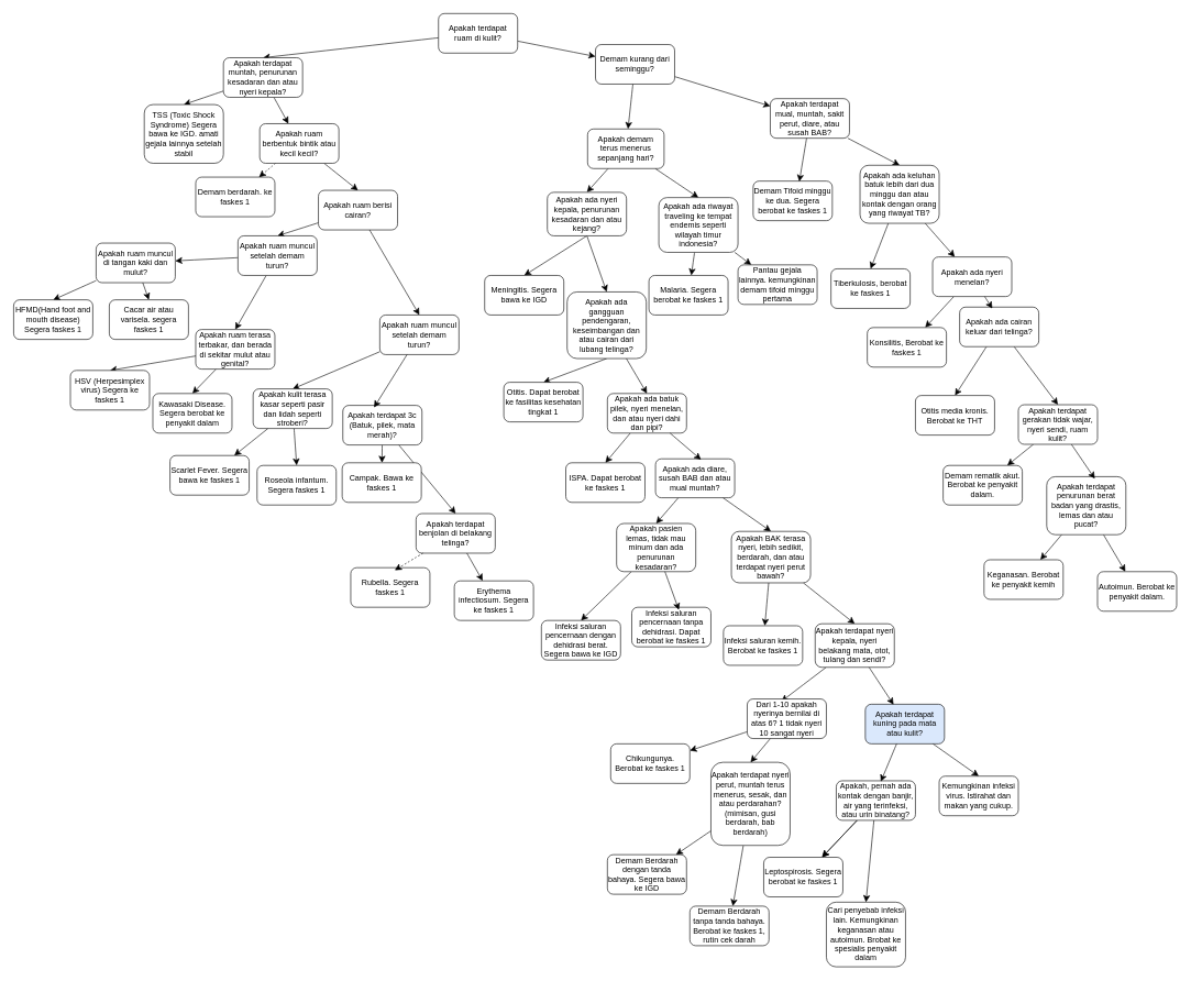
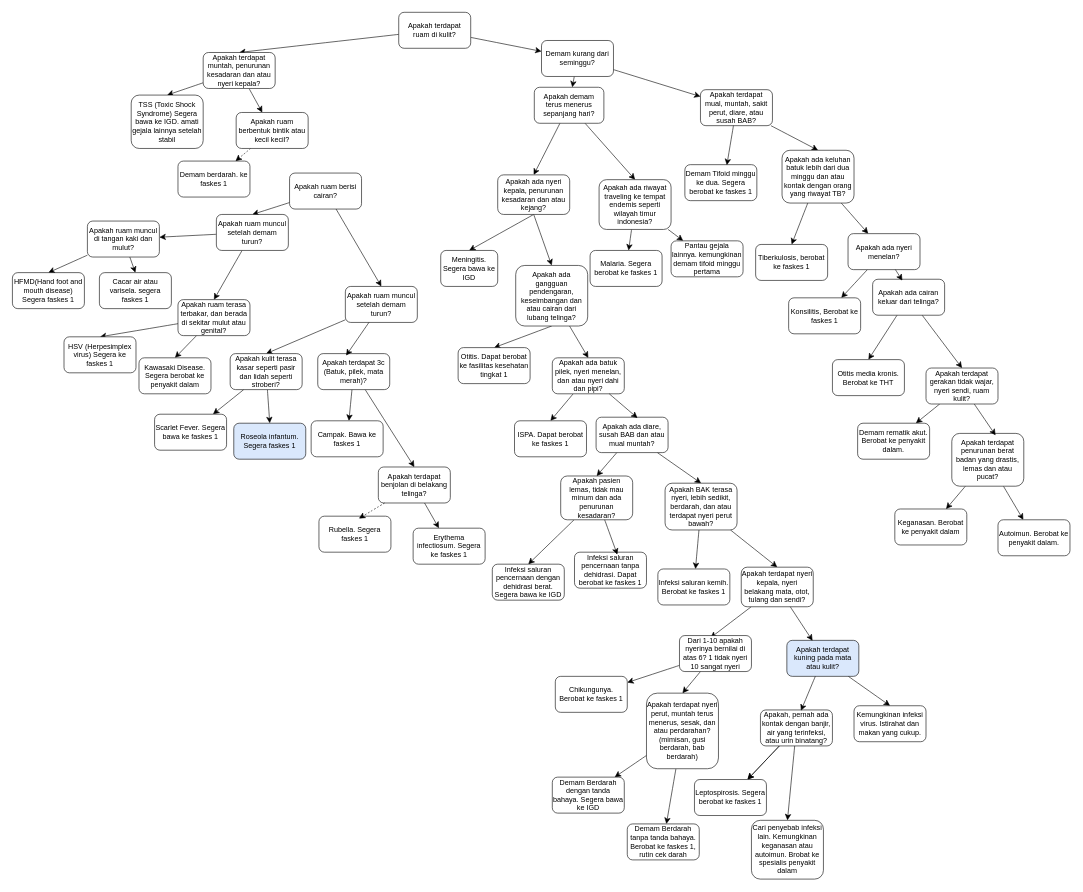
- <mxCell id="7" value="Apakah demam terus menerus sepanjang hari?" style="rounded=1;whiteSpace=wrap;html=1;" vertex="1" parent="1"><mxGeometry x="890" y="195" width="116" height="60" as="geometry" /></mxCell>
+ <mxCell id="7" value="Apakah demam terus menerus sepanjang hari?" style="rounded=1;whiteSpace=wrap;html=1;" vertex="1" parent="1"><mxGeometry x="890" y="145" width="116" height="60" as="geometry" /></mxCell>
- <mxCell id="92" style="edgeStyle=none;curved=1;rounded=0;orthogonalLoop=1;jettySize=auto;html=1;entryX=0.5;entryY=0;entryDx=0;entryDy=0;fontSize=12;startSize=8;endSize=8;" edge="1" parent="1" source="93" target="97"><mxGeometry relative="1" as="geometry" /></mxCell>
- <mxCell id="11" value="Meningitis. Segera bawa ke IGD" style="rounded=1;whiteSpace=wrap;html=1;" vertex="1" parent="1"><mxGeometry x="734" y="417" width="120" height="60" as="geometry" /></mxCell>
+ <mxCell id="11" value="Meningitis. Segera bawa ke IGD" style="rounded=1;whiteSpace=wrap;html=1;" vertex="1" parent="1"><mxGeometry x="734" y="417" width="95" height="60" as="geometry" /></mxCell>
- <mxCell id="100" value="Apakah terdapat 3c (Batuk, pilek, mata merah)?" style="rounded=1;whiteSpace=wrap;html=1;" vertex="1" parent="1"><mxGeometry x="519" y="614" width="120" height="60" as="geometry" /></mxCell>
+ <mxCell id="100" value="Apakah terdapat 3c (Batuk, pilek, mata merah)?" style="rounded=1;whiteSpace=wrap;html=1;" vertex="1" parent="1"><mxGeometry x="529" y="589" width="120" height="60" as="geometry" /></mxCell>
- <mxCell id="110" value="Roseola infantum. Segera faskes 1" style="rounded=1;whiteSpace=wrap;html=1;" vertex="1" parent="1"><mxGeometry x="389" y="705" width="120" height="60" as="geometry" /></mxCell>
+ <mxCell id="110" value="Roseola infantum. Segera faskes 1" style="rounded=1;whiteSpace=wrap;html=1;fillColor=#dae8fc;" vertex="1" parent="1"><mxGeometry x="389" y="705" width="120" height="60" as="geometry" /></mxCell>
- <mxCell id="88" value="Keganasan. Berobat ke penyakit kemih" style="rounded=1;whiteSpace=wrap;html=1;" vertex="1" parent="1"><mxGeometry x="1491" y="848" width="120" height="60" as="geometry" /></mxCell>
+ <mxCell id="88" value="Keganasan. Berobat ke penyakit dalam" style="rounded=1;whiteSpace=wrap;html=1;" vertex="1" parent="1"><mxGeometry x="1491" y="848" width="120" height="60" as="geometry" /></mxCell>
